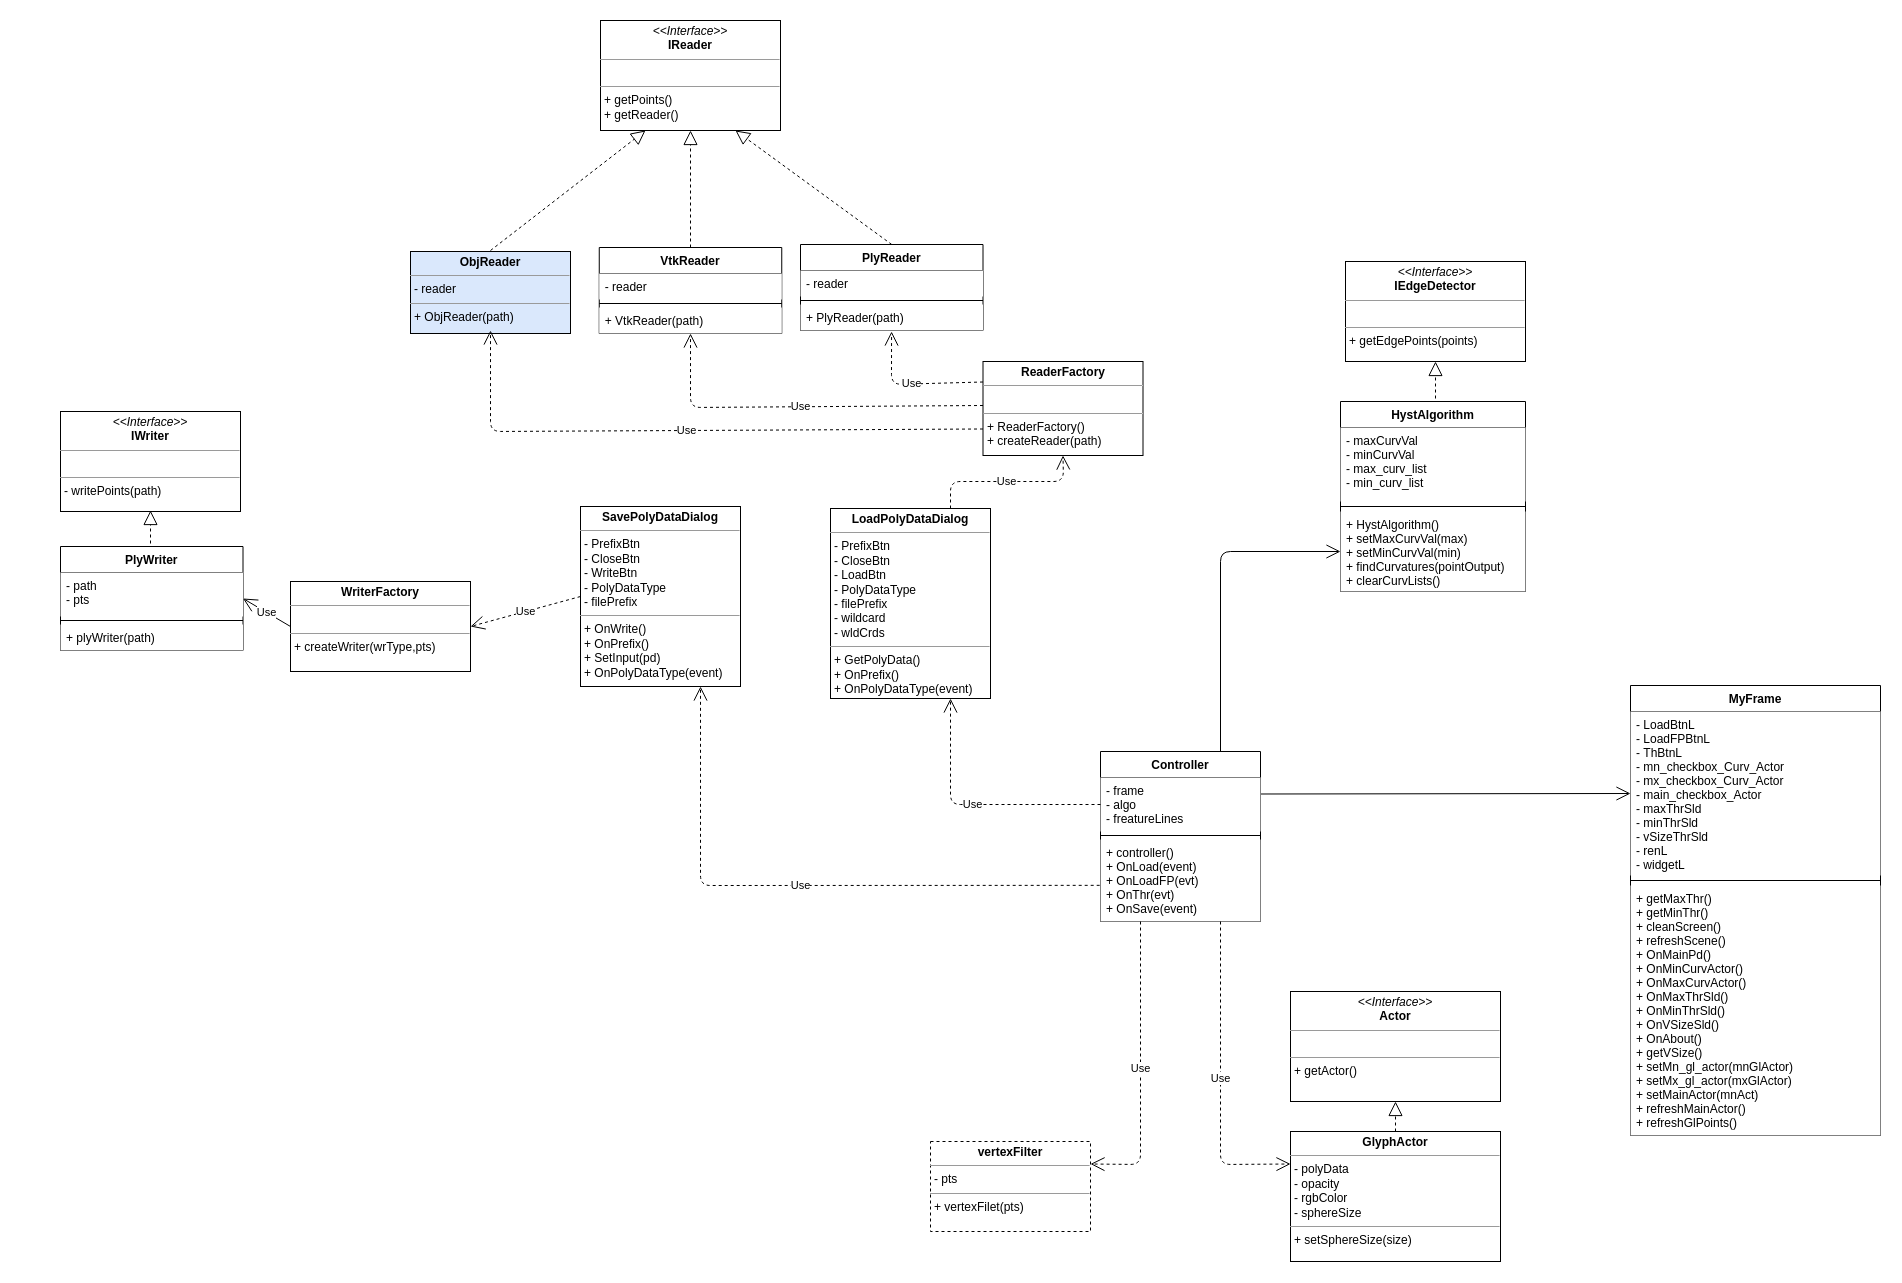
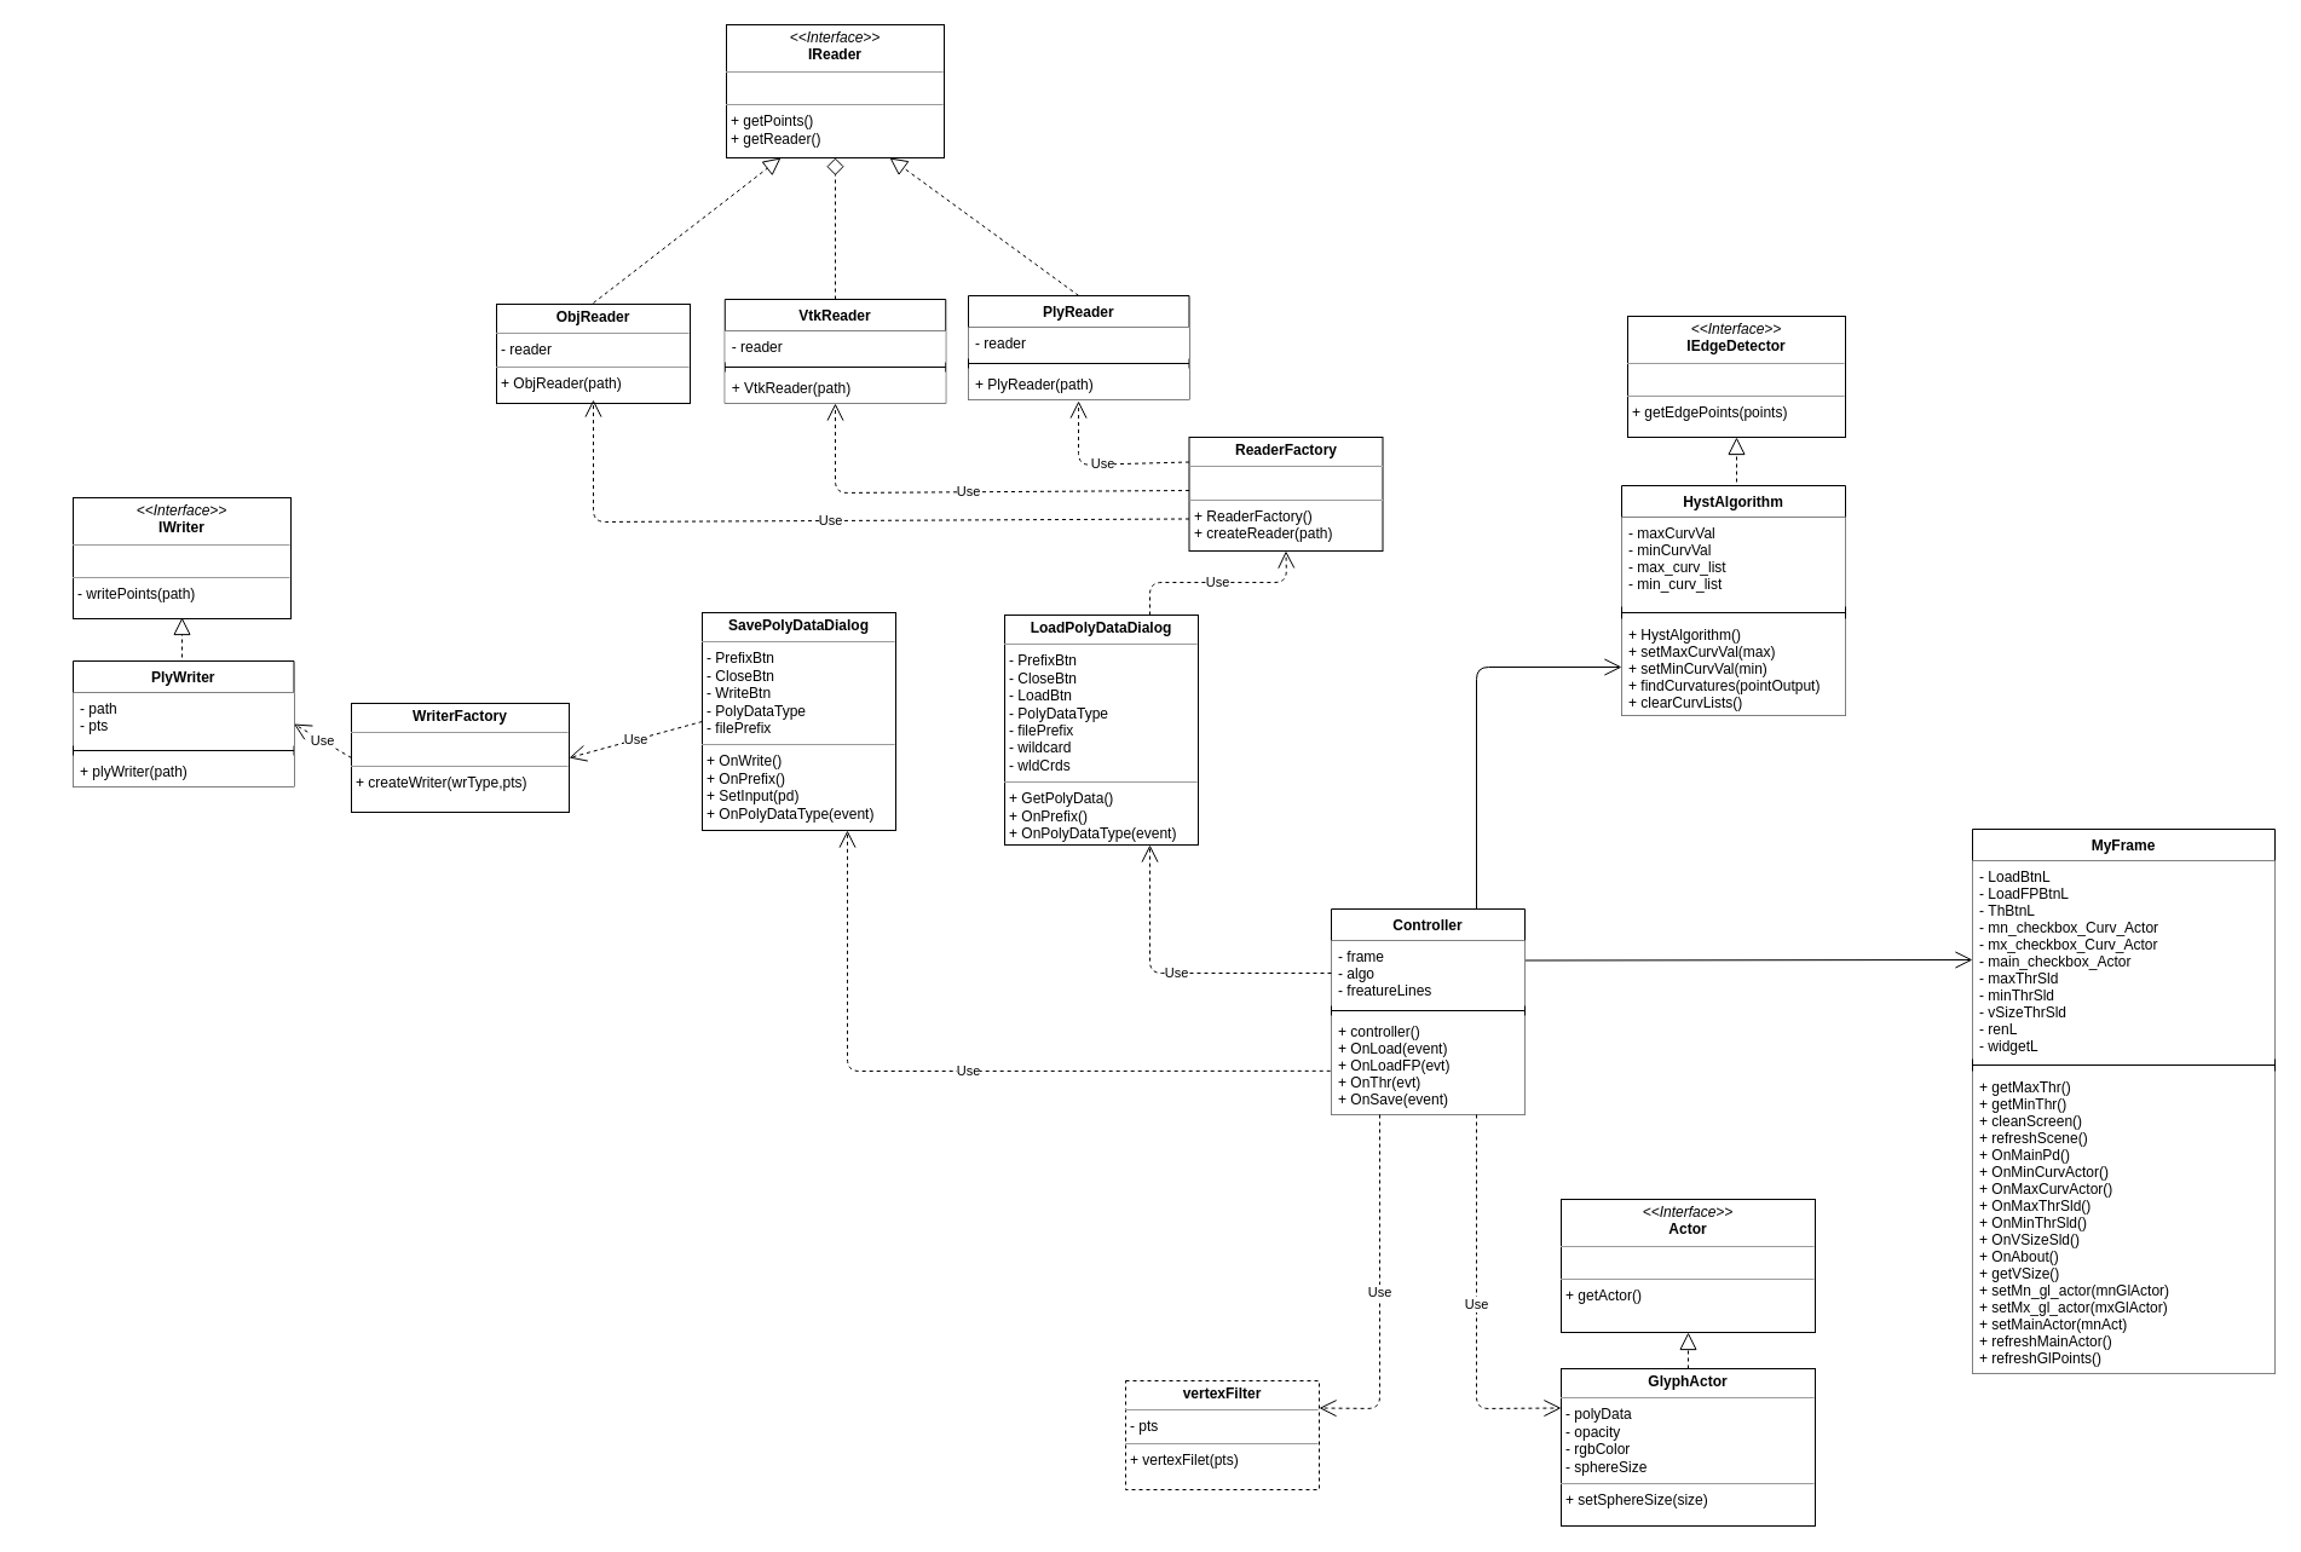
- <mxCell id="21" value="" style="endArrow=block;dashed=1;endFill=0;endSize=12;html=1;exitX=0.5;exitY=0;exitDx=0;exitDy=0;entryX=0.5;entryY=1;entryDx=0;entryDy=0;" parent="1" source="36" target="22" edge="1"><mxGeometry width="160" relative="1" as="geometry"><mxPoint x="780" y="280" as="sourcePoint" /><mxPoint x="750" y="210" as="targetPoint" /></mxGeometry></mxCell>
+ <mxCell id="21" value="" style="endArrow=diamond;dashed=1;endFill=0;endSize=12;html=1;exitX=0.5;exitY=0;exitDx=0;exitDy=0;entryX=0.5;entryY=1;entryDx=0;entryDy=0;" parent="1" source="36" target="22" edge="1"><mxGeometry width="160" relative="1" as="geometry"><mxPoint x="780" y="280" as="sourcePoint" /><mxPoint x="750" y="210" as="targetPoint" /></mxGeometry></mxCell>
- <mxCell id="20" value="&lt;p style=&quot;margin: 0px ; margin-top: 4px ; text-align: center&quot;&gt;&lt;b&gt;ObjReader&lt;/b&gt;&lt;/p&gt;&lt;hr size=&quot;1&quot;&gt;&lt;p style=&quot;margin: 0px ; margin-left: 4px&quot;&gt;- reader&lt;/p&gt;&lt;hr size=&quot;1&quot;&gt;&lt;p style=&quot;margin: 0px ; margin-left: 4px&quot;&gt;+ ObjReader(path)&lt;/p&gt;" style="verticalAlign=top;align=left;overflow=fill;fontSize=12;fontFamily=Helvetica;html=1;fillColor=#dae8fc;" parent="1" vertex="1"><mxGeometry x="410" y="251" width="160" height="82" as="geometry" /></mxCell>
+ <mxCell id="20" value="&lt;p style=&quot;margin: 0px ; margin-top: 4px ; text-align: center&quot;&gt;&lt;b&gt;ObjReader&lt;/b&gt;&lt;/p&gt;&lt;hr size=&quot;1&quot;&gt;&lt;p style=&quot;margin: 0px ; margin-left: 4px&quot;&gt;- reader&lt;/p&gt;&lt;hr size=&quot;1&quot;&gt;&lt;p style=&quot;margin: 0px ; margin-left: 4px&quot;&gt;+ ObjReader(path)&lt;/p&gt;" style="verticalAlign=top;align=left;overflow=fill;fontSize=12;fontFamily=Helvetica;html=1;" parent="1" vertex="1"><mxGeometry x="410" y="251" width="160" height="82" as="geometry" /></mxCell>
- <mxCell id="50" value="Use" style="endArrow=open;endSize=12;dashed=0;html=1;exitX=0;exitY=0.5;exitDx=0;exitDy=0;entryX=1;entryY=0.5;entryDx=0;entryDy=0;" parent="1" source="47" target="13" edge="1"><mxGeometry width="160" relative="1" as="geometry"><mxPoint x="230" y="551" as="sourcePoint" /><mxPoint x="390" y="551" as="targetPoint" /></mxGeometry></mxCell>
+ <mxCell id="50" value="Use" style="endArrow=open;endSize=12;dashed=1;html=1;exitX=0;exitY=0.5;exitDx=0;exitDy=0;entryX=1;entryY=0.5;entryDx=0;entryDy=0;" parent="1" source="47" target="13" edge="1"><mxGeometry width="160" relative="1" as="geometry"><mxPoint x="230" y="551" as="sourcePoint" /><mxPoint x="390" y="551" as="targetPoint" /></mxGeometry></mxCell>
